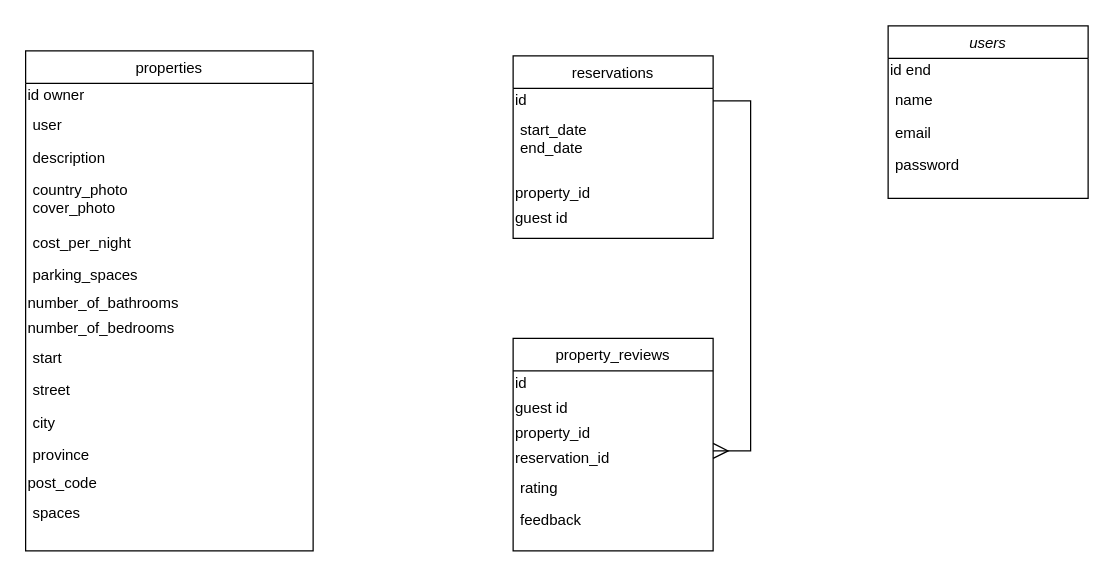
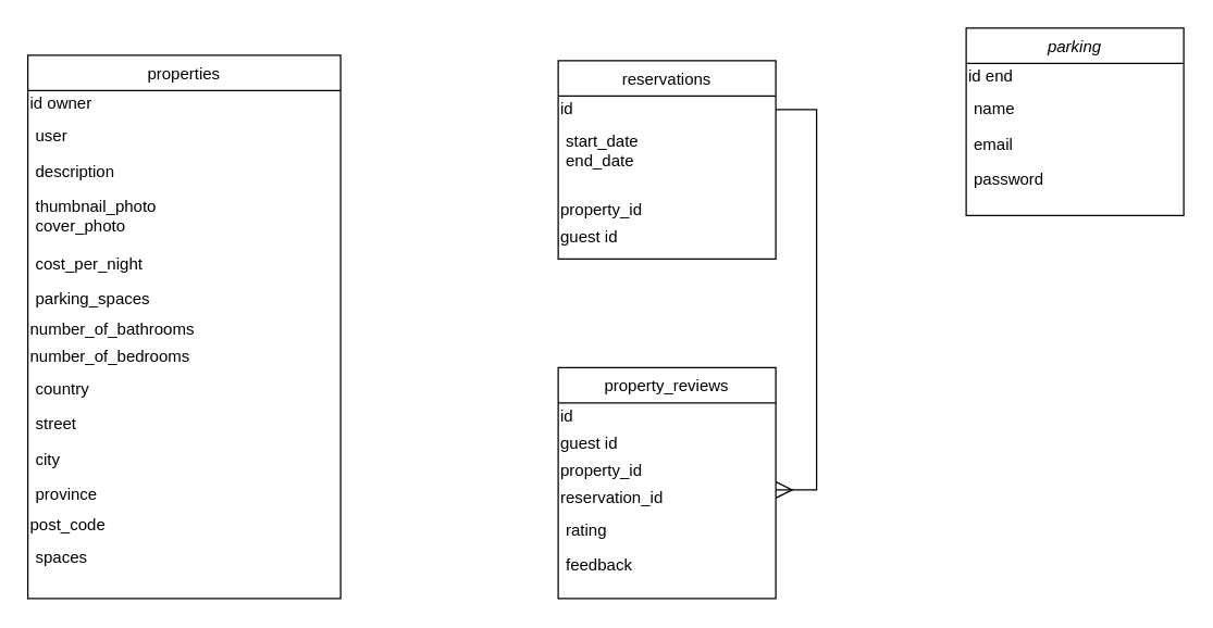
- <mxCell id="2" value="users" style="swimlane;fontStyle=2;align=center;verticalAlign=top;childLayout=stackLayout;horizontal=1;startSize=26;horizontalStack=0;resizeParent=1;resizeLast=0;collapsible=1;marginBottom=0;rounded=0;shadow=0;strokeWidth=1;" vertex="1" parent="1"><mxGeometry x="710" y="20" width="160" height="138" as="geometry"><mxRectangle x="230" y="140" width="160" height="26" as="alternateBounds" /></mxGeometry></mxCell>
+ <mxCell id="2" value="parking" style="swimlane;fontStyle=2;align=center;verticalAlign=top;childLayout=stackLayout;horizontal=1;startSize=26;horizontalStack=0;resizeParent=1;resizeLast=0;collapsible=1;marginBottom=0;rounded=0;shadow=0;strokeWidth=1;" vertex="1" parent="1"><mxGeometry x="710" y="20" width="160" height="138" as="geometry"><mxRectangle x="230" y="140" width="160" height="26" as="alternateBounds" /></mxGeometry></mxCell>
- <mxCell id="11" value="country_photo&#10;cover_photo&#10;" style="text;align=left;verticalAlign=top;spacingLeft=4;spacingRight=4;overflow=hidden;rotatable=0;points=[[0,0.5],[1,0.5]];portConstraint=eastwest;" vertex="1" parent="7"><mxGeometry y="98" width="230" height="42" as="geometry" /></mxCell>
+ <mxCell id="11" value="thumbnail_photo&#10;cover_photo&#10;" style="text;align=left;verticalAlign=top;spacingLeft=4;spacingRight=4;overflow=hidden;rotatable=0;points=[[0,0.5],[1,0.5]];portConstraint=eastwest;" vertex="1" parent="7"><mxGeometry y="98" width="230" height="42" as="geometry" /></mxCell>
- <mxCell id="16" value="start" style="text;align=left;verticalAlign=top;spacingLeft=4;spacingRight=4;overflow=hidden;rotatable=0;points=[[0,0.5],[1,0.5]];portConstraint=eastwest;" vertex="1" parent="7"><mxGeometry y="232" width="230" height="26" as="geometry" /></mxCell>
+ <mxCell id="16" value="country" style="text;align=left;verticalAlign=top;spacingLeft=4;spacingRight=4;overflow=hidden;rotatable=0;points=[[0,0.5],[1,0.5]];portConstraint=eastwest;" vertex="1" parent="7"><mxGeometry y="232" width="230" height="26" as="geometry" /></mxCell>
